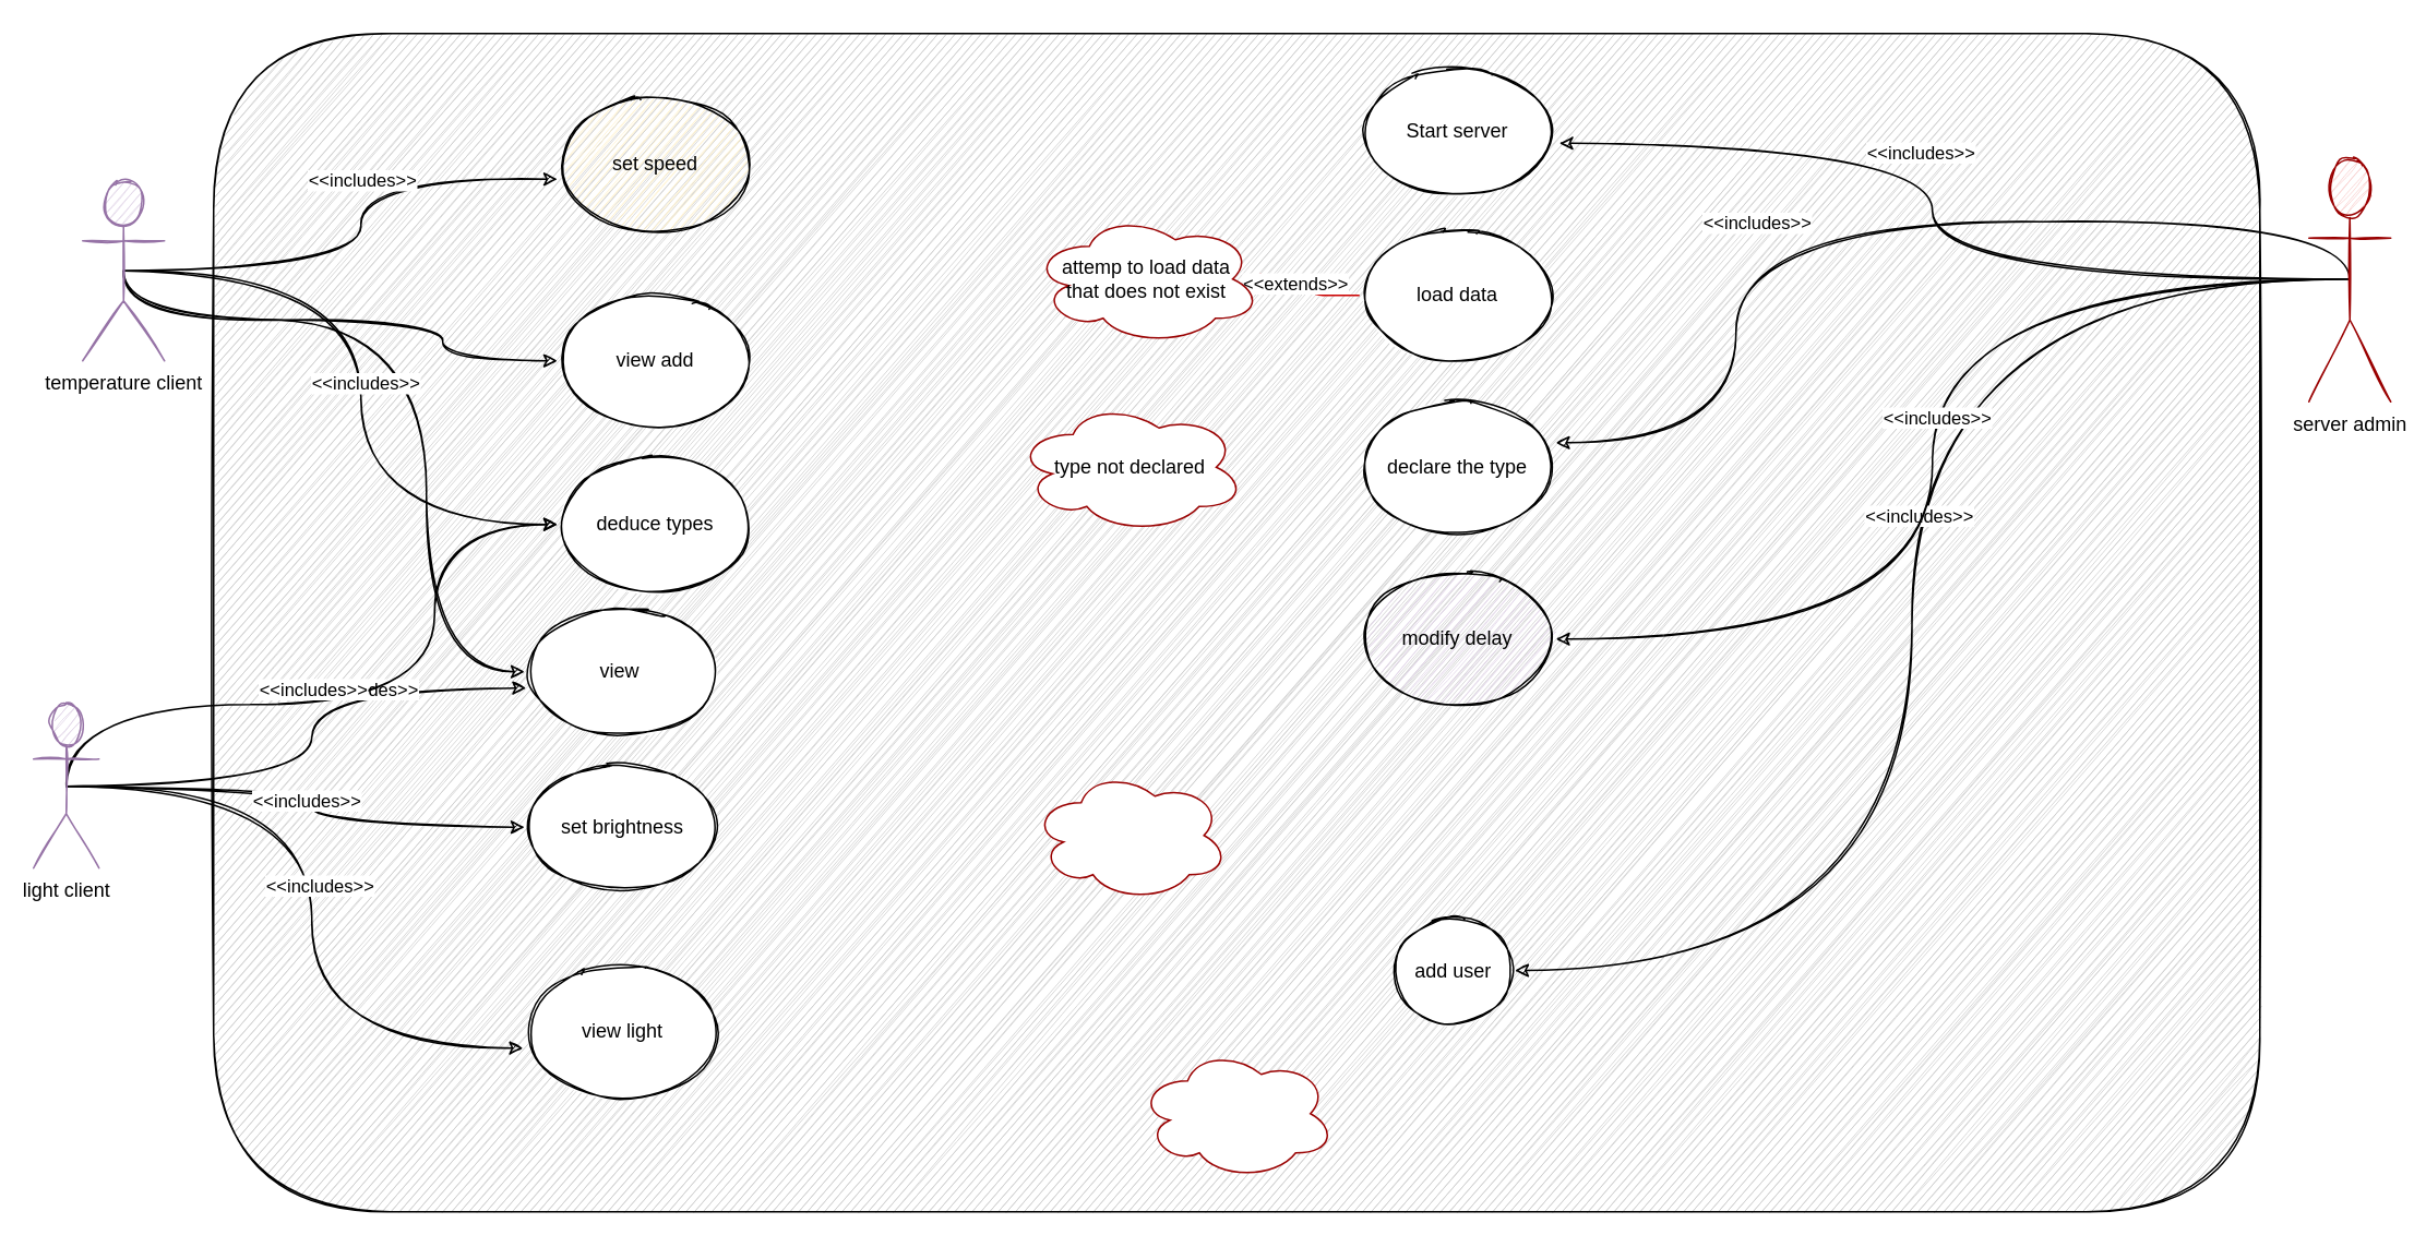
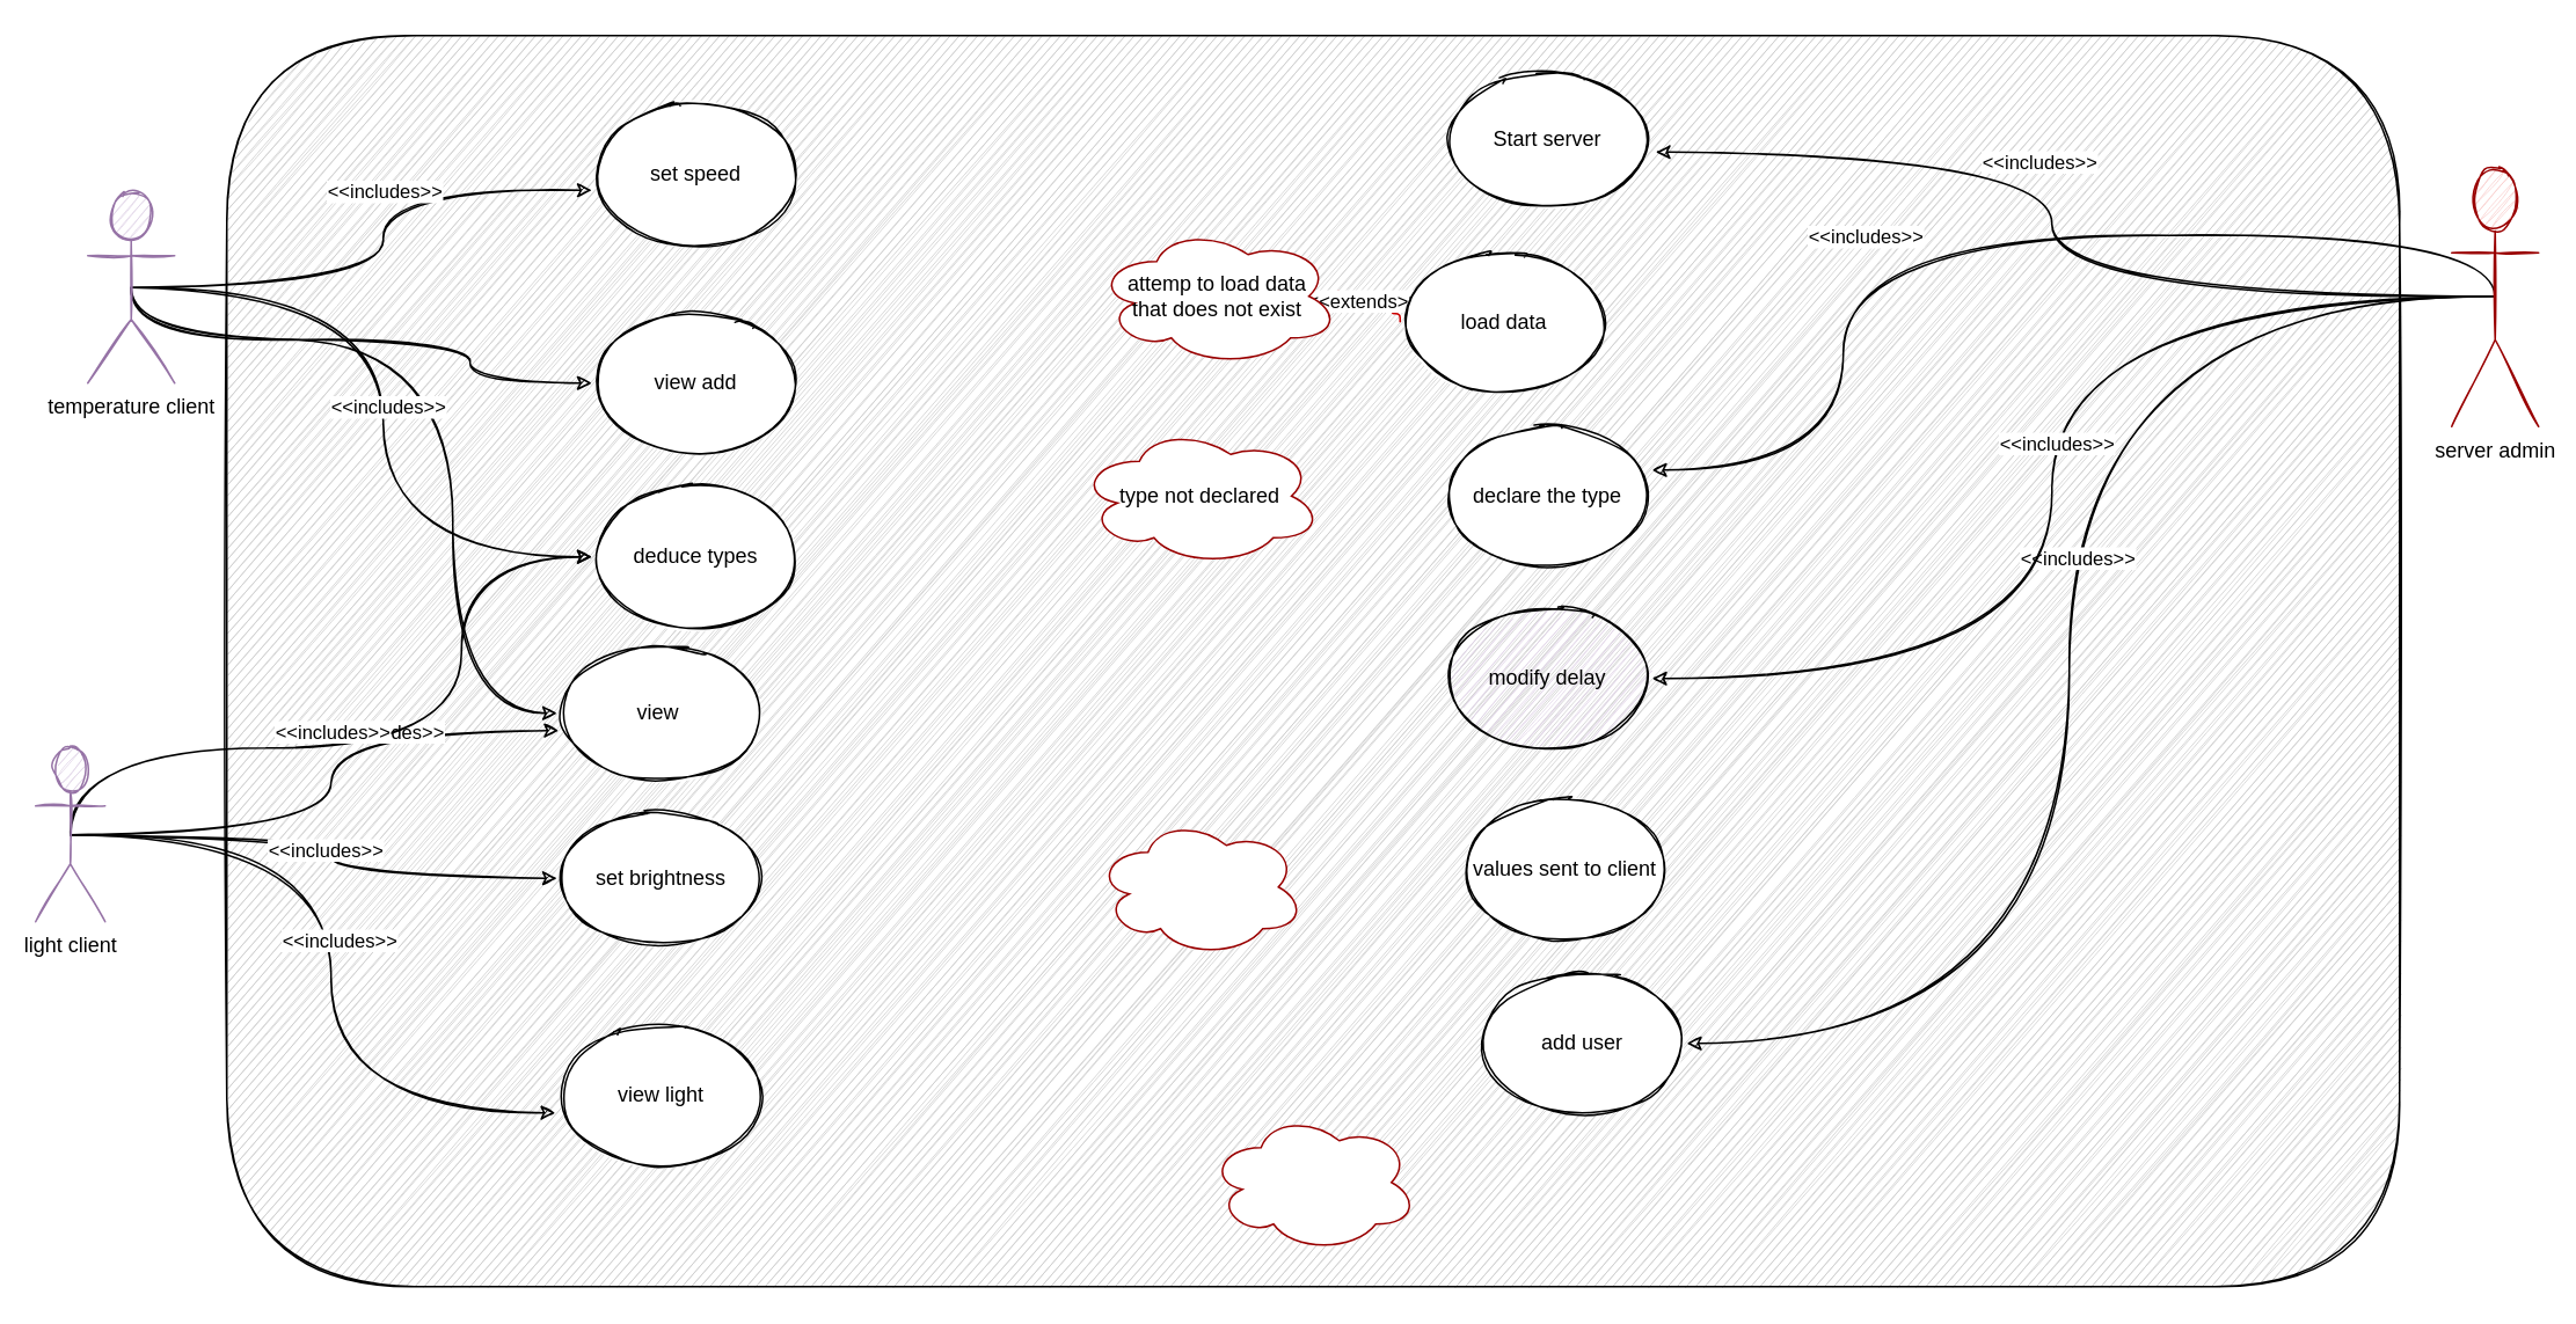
- <mxCell id="24" value="set speed" style="ellipse;whiteSpace=wrap;html=1;sketch=1;rounded=1;fillColor=#fff2cc;" vertex="1" parent="1"><mxGeometry x="340" y="60" width="120" height="80" as="geometry" /></mxCell>
+ <mxCell id="24" value="set speed" style="ellipse;whiteSpace=wrap;html=1;sketch=1;rounded=1;" vertex="1" parent="1"><mxGeometry x="340" y="60" width="120" height="80" as="geometry" /></mxCell>
- <mxCell id="16" value="load data" style="ellipse;whiteSpace=wrap;html=1;sketch=1;rounded=1;" vertex="1" parent="1"><mxGeometry x="830" y="140" width="120" height="80" as="geometry" /></mxCell>
+ <mxCell id="16" value="load data" style="ellipse;whiteSpace=wrap;html=1;sketch=1;rounded=1;" vertex="1" parent="1"><mxGeometry x="805" y="145" width="120" height="80" as="geometry" /></mxCell>
+ <mxCell id="18" value="values sent to client" style="ellipse;whiteSpace=wrap;html=1;sketch=1;rounded=1;" vertex="1" parent="1"><mxGeometry x="840" y="460" width="120" height="80" as="geometry" /></mxCell>
- <mxCell id="20" value="add user" style="ellipse;whiteSpace=wrap;html=1;sketch=1;rounded=1;" vertex="1" parent="1"><mxGeometry x="850" y="560" width="75" height="65" as="geometry" /></mxCell>
+ <mxCell id="20" value="add user" style="ellipse;whiteSpace=wrap;html=1;sketch=1;rounded=1;" vertex="1" parent="1"><mxGeometry x="850" y="560" width="120" height="80" as="geometry" /></mxCell>
